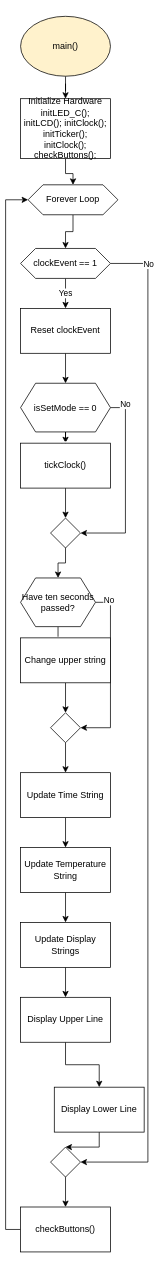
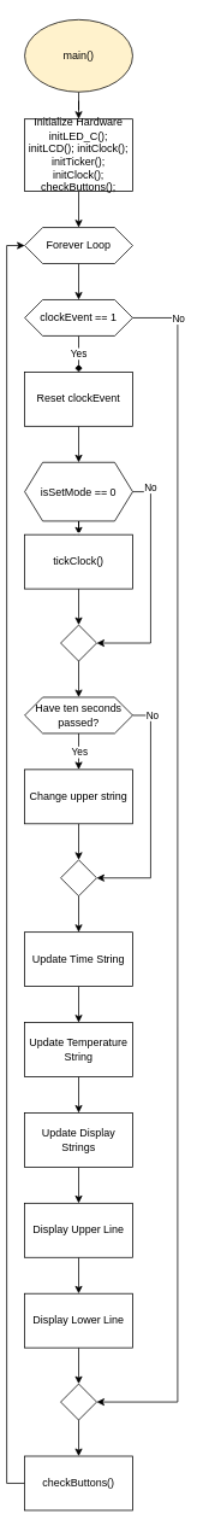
- <mxCell id="7" value="Forever Loop" style="shape=hexagon;perimeter=hexagonPerimeter2;whiteSpace=wrap;html=1;fixedSize=1;" parent="1" vertex="1"><mxGeometry x="30" y="245" width="120" height="40" as="geometry" /></mxCell>
+ <mxCell id="7" value="Forever Loop" style="shape=hexagon;perimeter=hexagonPerimeter2;whiteSpace=wrap;html=1;fixedSize=1;" parent="1" vertex="1"><mxGeometry x="20" y="250" width="120" height="40" as="geometry" /></mxCell>
- <mxCell id="8" value="Yes" style="edgeStyle=orthogonalEdgeStyle;rounded=0;orthogonalLoop=1;jettySize=auto;html=1;" parent="1" source="11" target="13" edge="1"><mxGeometry relative="1" as="geometry" /></mxCell>
+ <mxCell id="8" value="Yes" style="edgeStyle=orthogonalEdgeStyle;rounded=0;orthogonalLoop=1;jettySize=auto;html=1;endArrow=diamond;" parent="1" source="11" target="13" edge="1"><mxGeometry relative="1" as="geometry" /></mxCell>
- <mxCell id="27" value="Have ten seconds passed?" style="shape=hexagon;perimeter=hexagonPerimeter2;whiteSpace=wrap;html=1;fixedSize=1;" parent="1" vertex="1"><mxGeometry x="20" y="770" width="100" height="65" as="geometry" /></mxCell>
+ <mxCell id="27" value="Have ten seconds passed?" style="shape=hexagon;perimeter=hexagonPerimeter2;whiteSpace=wrap;html=1;fixedSize=1;" parent="1" vertex="1"><mxGeometry x="20" y="770" width="120" height="40" as="geometry" /></mxCell>
- <mxCell id="41" value="Display Lower Line" style="whiteSpace=wrap;html=1;" parent="1" vertex="1"><mxGeometry x="65" y="1450" width="120" height="60" as="geometry" /></mxCell>
+ <mxCell id="41" value="Display Lower Line" style="whiteSpace=wrap;html=1;" parent="1" vertex="1"><mxGeometry x="20" y="1430" width="120" height="60" as="geometry" /></mxCell>
